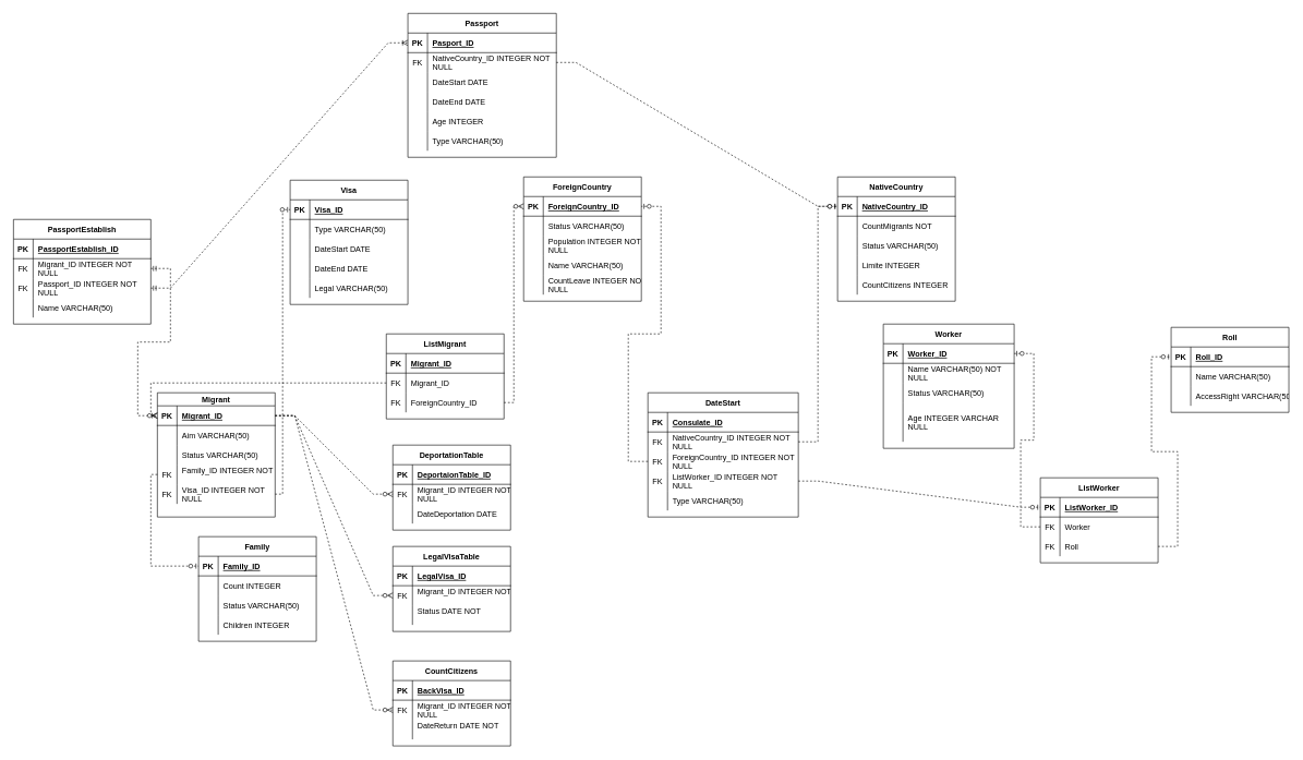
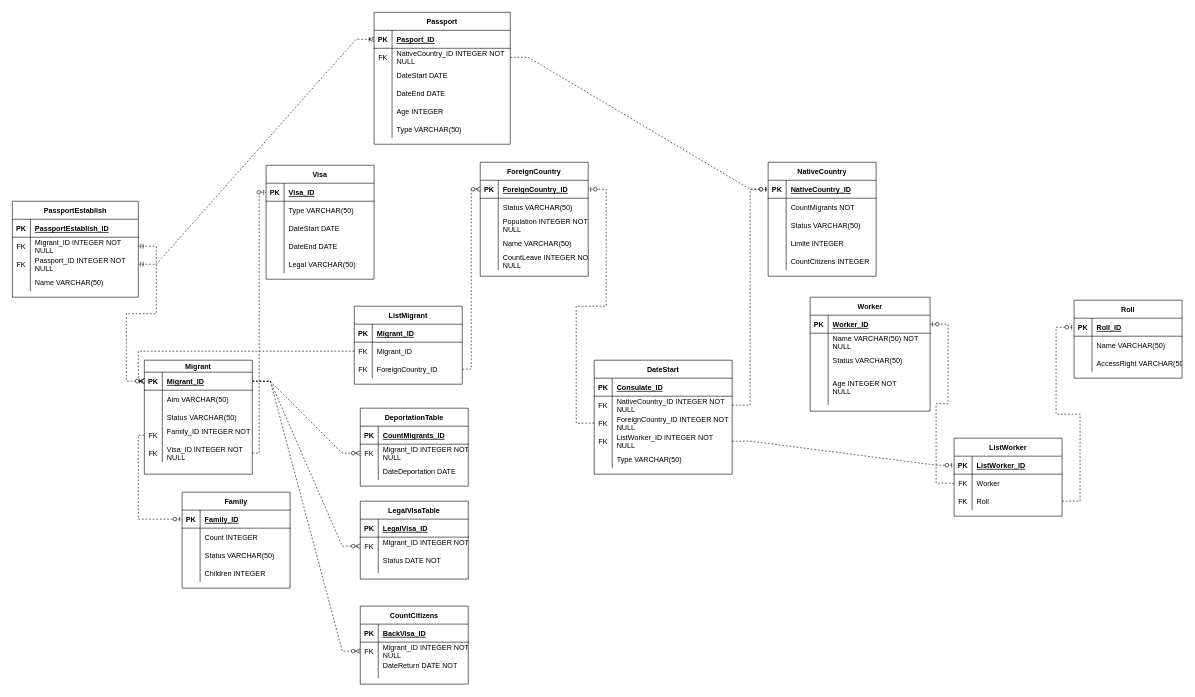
- <mxCell id="76" value="Age INTEGER VARCHAR &#10;NULL" style="shape=partialRectangle;connectable=0;fillColor=none;top=0;left=0;bottom=0;right=0;align=left;spacingLeft=6;overflow=hidden;" parent="74" vertex="1"><mxGeometry x="30" width="170" height="60" as="geometry"><mxRectangle width="170" height="60" as="alternateBounds" /></mxGeometry></mxCell>
+ <mxCell id="76" value="Age INTEGER NOT &#10;NULL" style="shape=partialRectangle;connectable=0;fillColor=none;top=0;left=0;bottom=0;right=0;align=left;spacingLeft=6;overflow=hidden;" parent="74" vertex="1"><mxGeometry x="30" width="170" height="60" as="geometry"><mxRectangle width="170" height="60" as="alternateBounds" /></mxGeometry></mxCell>
- <mxCell id="21" value="DeportaionTable_ID" style="shape=partialRectangle;connectable=0;fillColor=none;top=0;left=0;bottom=0;right=0;align=left;spacingLeft=6;fontStyle=5;overflow=hidden;" parent="19" vertex="1"><mxGeometry x="30" width="150" height="30" as="geometry"><mxRectangle width="150" height="30" as="alternateBounds" /></mxGeometry></mxCell>
+ <mxCell id="21" value="CountMigrants_ID" style="shape=partialRectangle;connectable=0;fillColor=none;top=0;left=0;bottom=0;right=0;align=left;spacingLeft=6;fontStyle=5;overflow=hidden;" parent="19" vertex="1"><mxGeometry x="30" width="150" height="30" as="geometry"><mxRectangle width="150" height="30" as="alternateBounds" /></mxGeometry></mxCell>
